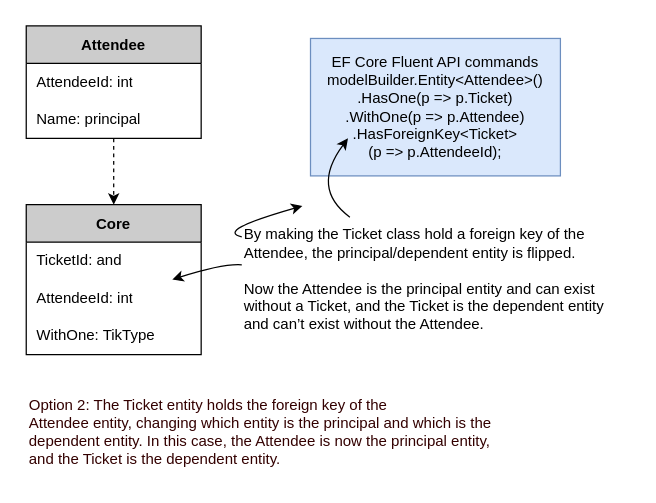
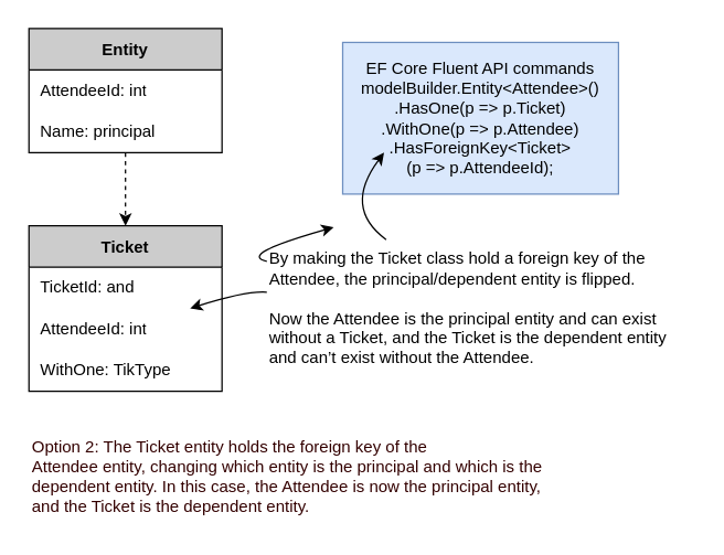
- <mxCell id="2" value="Attendee" style="shape=table;startSize=30;container=1;collapsible=0;childLayout=tableLayout;fixedRows=1;rowLines=0;fontStyle=1;fillColor=#CCCCCC;" parent="1" vertex="1"><mxGeometry x="20.5" y="20" width="140" height="90" as="geometry" /></mxCell>
+ <mxCell id="2" value="Entity" style="shape=table;startSize=30;container=1;collapsible=0;childLayout=tableLayout;fixedRows=1;rowLines=0;fontStyle=1;fillColor=#CCCCCC;" parent="1" vertex="1"><mxGeometry x="20.5" y="20" width="140" height="90" as="geometry" /></mxCell>
- <mxCell id="7" value="Core" style="shape=table;startSize=30;container=1;collapsible=0;childLayout=tableLayout;fixedRows=1;rowLines=0;fontStyle=1;fillColor=#CCCCCC;" parent="1" vertex="1"><mxGeometry x="20.5" y="163" width="140" height="120" as="geometry" /></mxCell>
+ <mxCell id="7" value="Ticket" style="shape=table;startSize=30;container=1;collapsible=0;childLayout=tableLayout;fixedRows=1;rowLines=0;fontStyle=1;fillColor=#CCCCCC;" parent="1" vertex="1"><mxGeometry x="20.5" y="163" width="140" height="120" as="geometry" /></mxCell>
